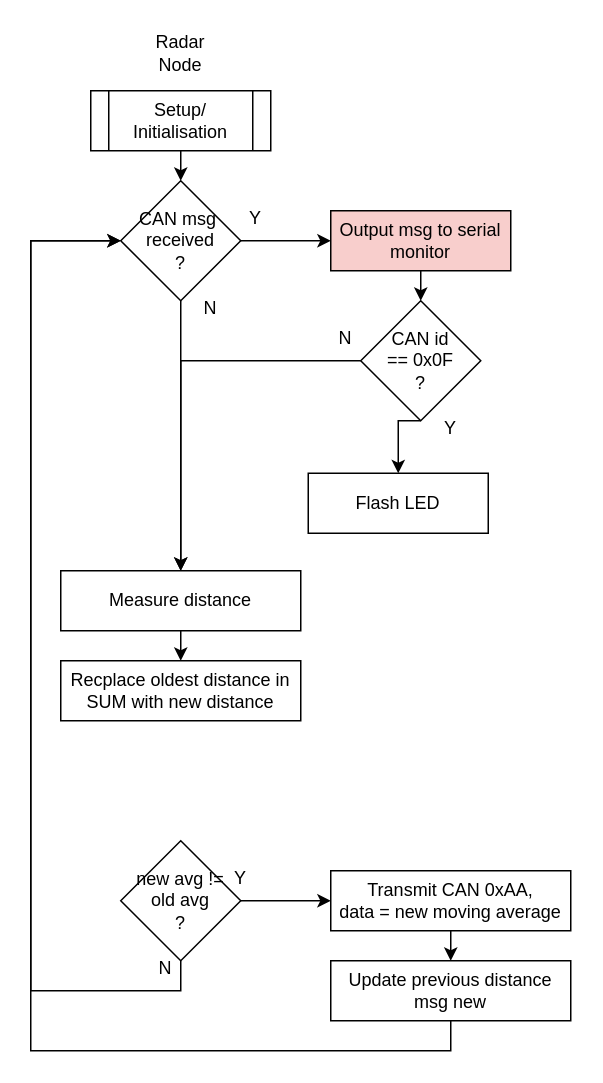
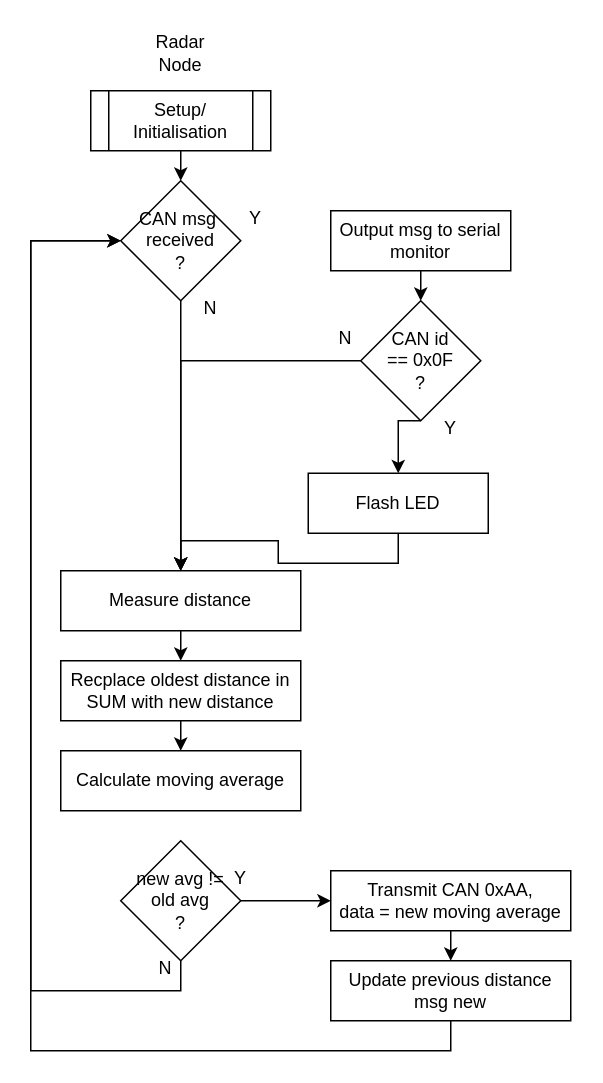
- <mxCell id="5" style="edgeStyle=orthogonalEdgeStyle;rounded=0;orthogonalLoop=1;jettySize=auto;html=1;exitX=1;exitY=0.5;exitDx=0;exitDy=0;entryX=0;entryY=0.5;entryDx=0;entryDy=0;" edge="1" parent="1" source="7" target="9"><mxGeometry relative="1" as="geometry" /></mxCell>
- <mxCell id="9" value="Output msg to serial monitor" style="rounded=0;whiteSpace=wrap;html=1;fillColor=#f8cecc;" vertex="1" parent="1"><mxGeometry x="220" y="140" width="120" height="40" as="geometry" /></mxCell>
+ <mxCell id="9" value="Output msg to serial monitor" style="rounded=0;whiteSpace=wrap;html=1;" vertex="1" parent="1"><mxGeometry x="220" y="140" width="120" height="40" as="geometry" /></mxCell>
+ <mxCell id="13" style="edgeStyle=orthogonalEdgeStyle;rounded=0;orthogonalLoop=1;jettySize=auto;html=1;exitX=0.5;exitY=1;exitDx=0;exitDy=0;entryX=0.5;entryY=0;entryDx=0;entryDy=0;" edge="1" parent="1" source="14" target="18"><mxGeometry relative="1" as="geometry" /></mxCell>
+ <mxCell id="19" style="edgeStyle=orthogonalEdgeStyle;rounded=0;orthogonalLoop=1;jettySize=auto;html=1;exitX=0.5;exitY=1;exitDx=0;exitDy=0;entryX=0.5;entryY=0;entryDx=0;entryDy=0;" edge="1" parent="1" source="20" target="21"><mxGeometry relative="1" as="geometry" /></mxCell>
+ <mxCell id="21" value="Calculate moving average" style="rounded=0;whiteSpace=wrap;html=1;" vertex="1" parent="1"><mxGeometry x="40" y="500" width="160" height="40" as="geometry" /></mxCell>
